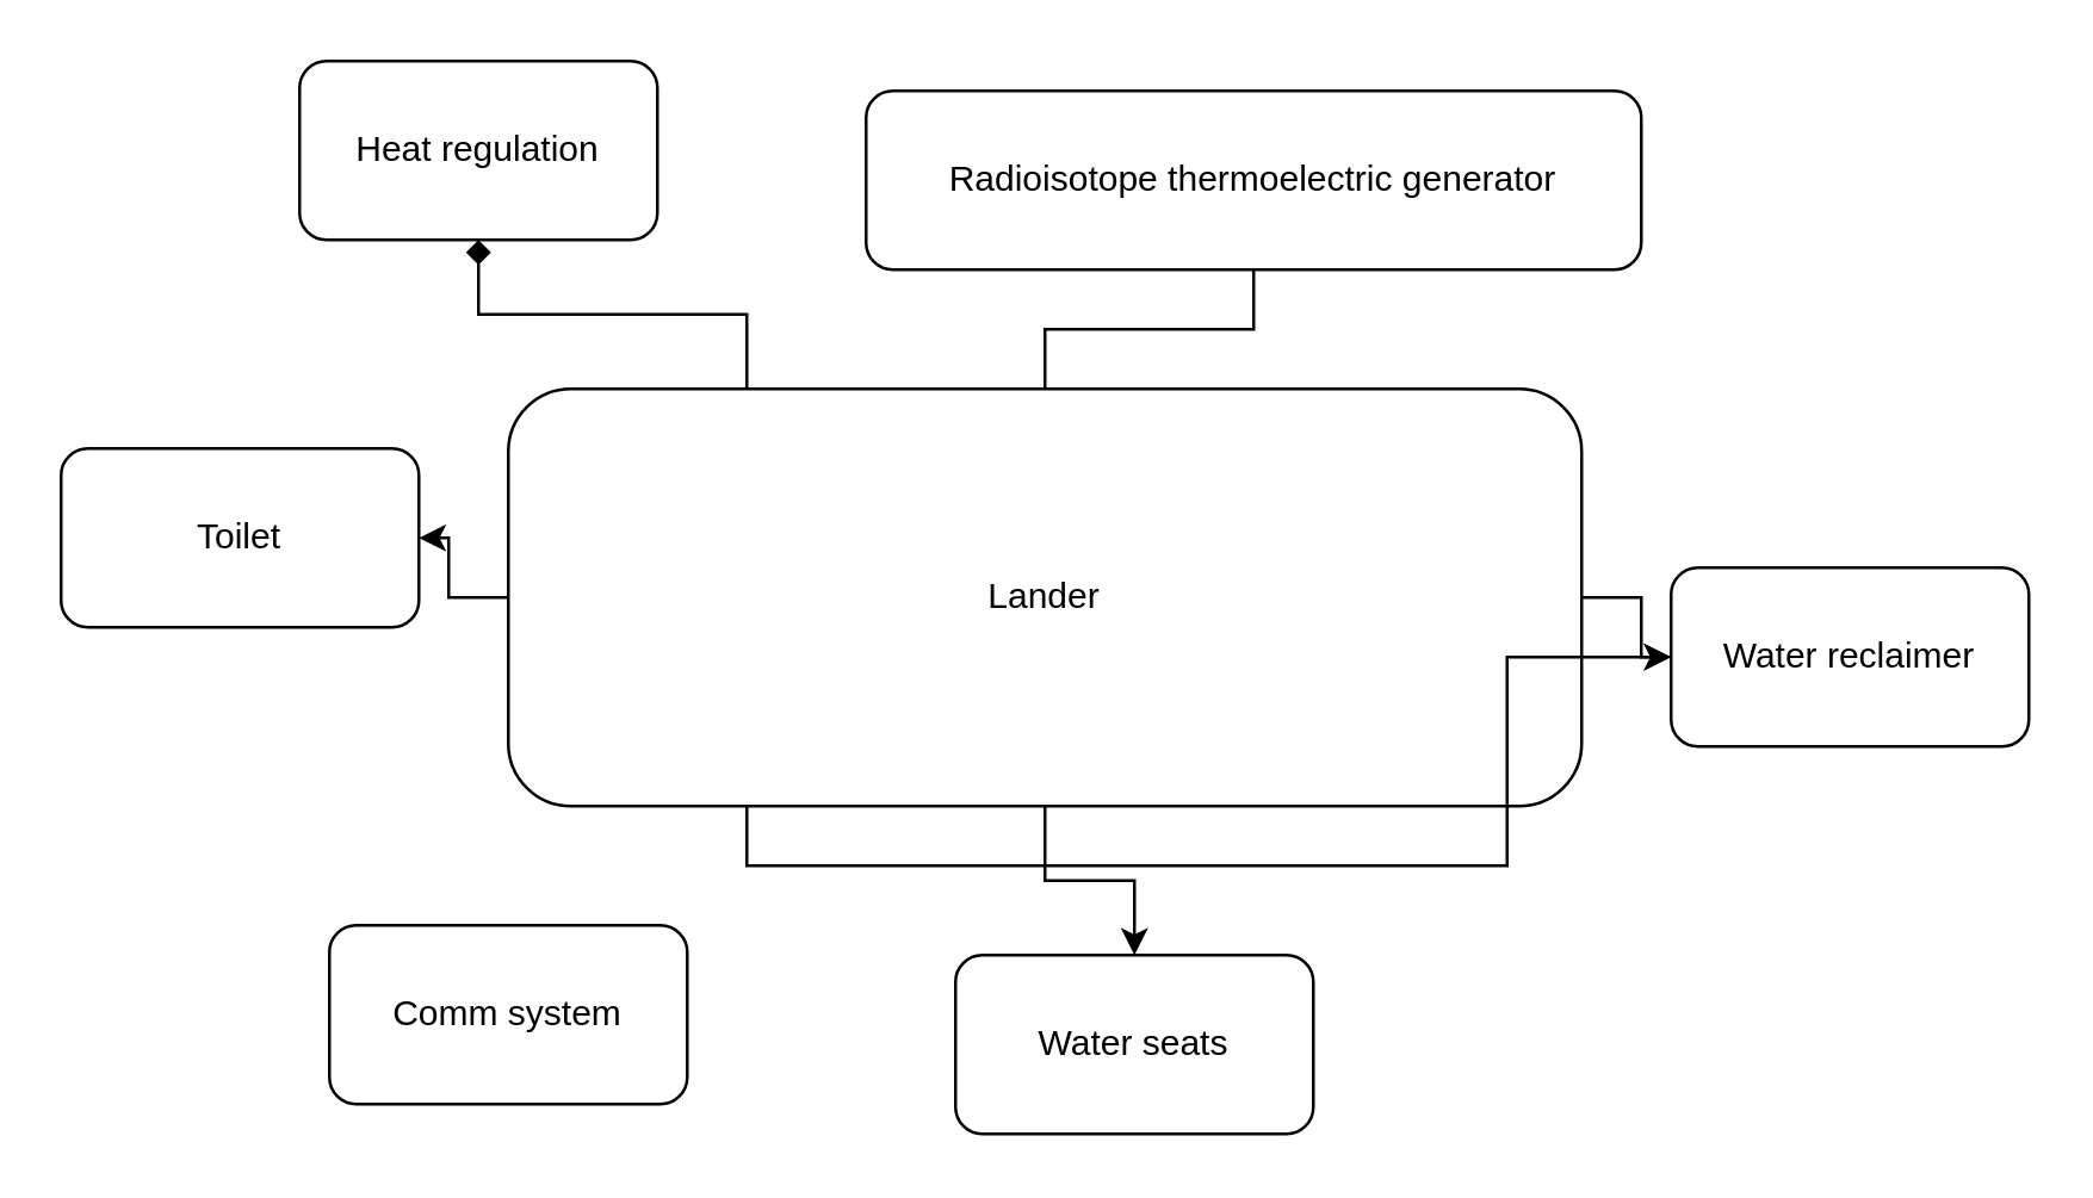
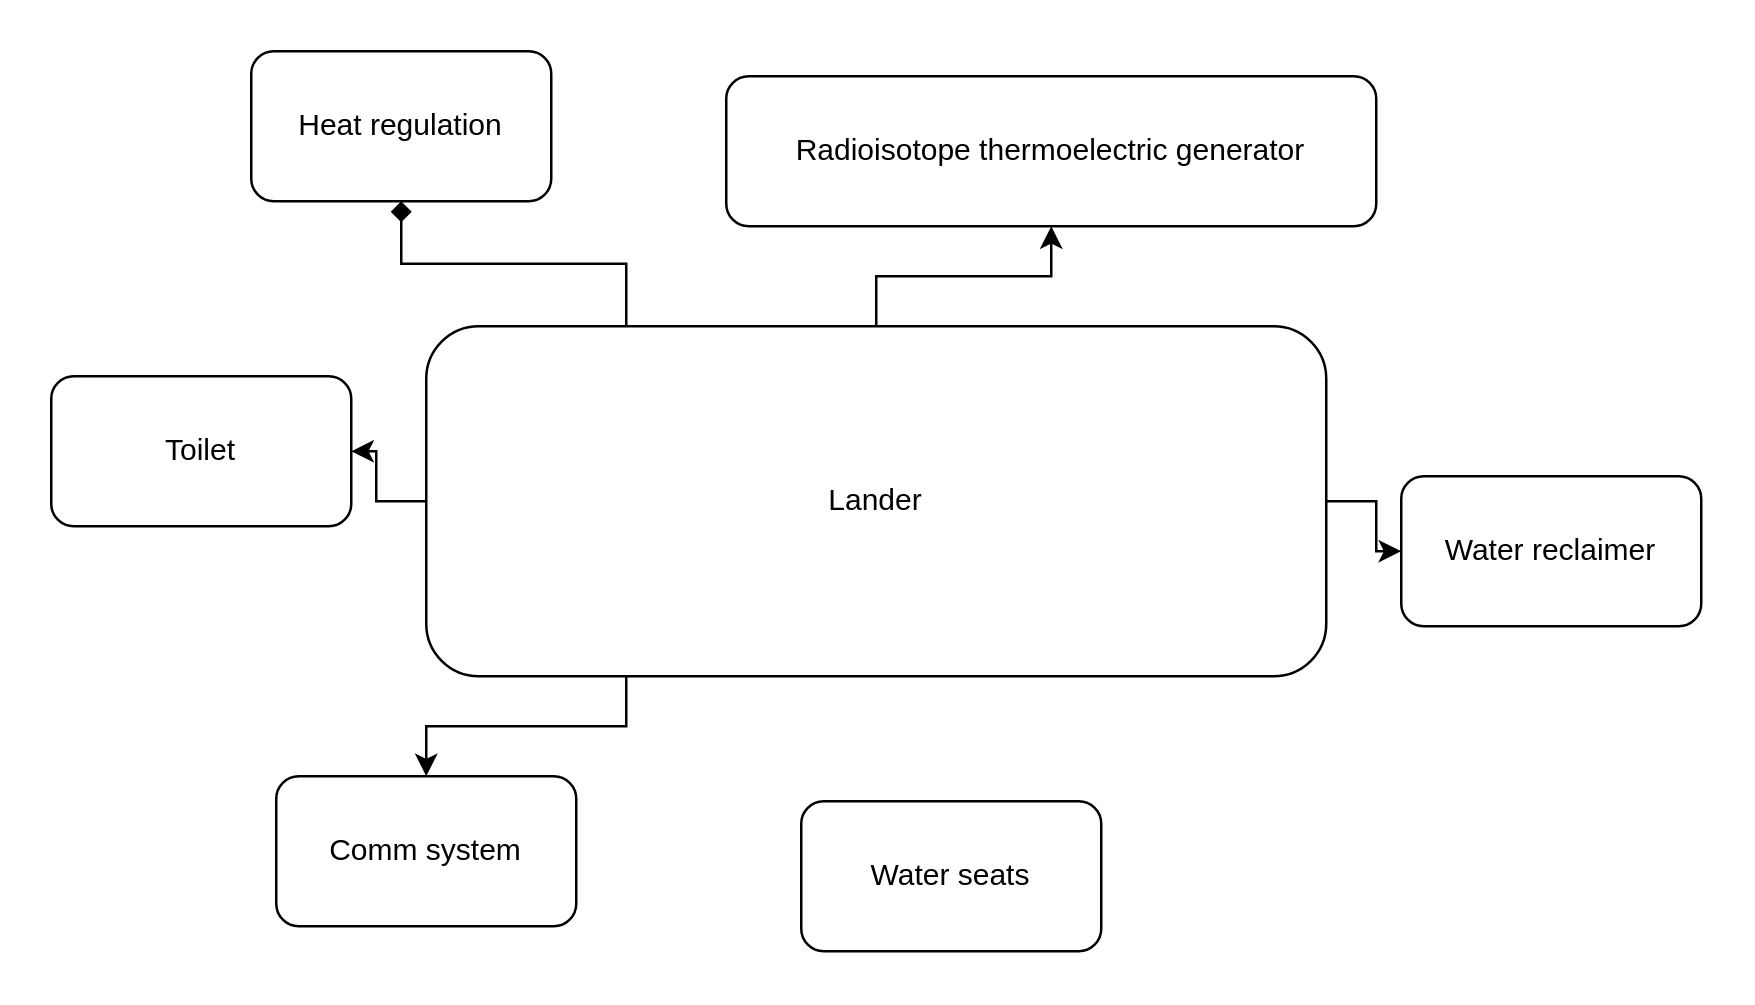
- <mxCell id="5" style="edgeStyle=orthogonalEdgeStyle;rounded=0;orthogonalLoop=1;jettySize=auto;html=1;exitX=0.5;exitY=0;exitDx=0;exitDy=0;endArrow=none;" edge="1" parent="1" source="9" target="10"><mxGeometry relative="1" as="geometry"><mxPoint x="350" y="60" as="targetPoint" /></mxGeometry></mxCell>
+ <mxCell id="5" style="edgeStyle=orthogonalEdgeStyle;rounded=0;orthogonalLoop=1;jettySize=auto;html=1;exitX=0.5;exitY=0;exitDx=0;exitDy=0;" edge="1" parent="1" source="9" target="10"><mxGeometry relative="1" as="geometry"><mxPoint x="350" y="60" as="targetPoint" /></mxGeometry></mxCell>
- <mxCell id="7" style="edgeStyle=orthogonalEdgeStyle;rounded=0;orthogonalLoop=1;jettySize=auto;html=1;exitX=0;exitY=1;exitDx=0;exitDy=0;" edge="1" parent="1" source="9" target="11"><mxGeometry relative="1" as="geometry"><mxPoint x="170" y="340" as="targetPoint" /></mxGeometry></mxCell>
+ <mxCell id="7" style="edgeStyle=orthogonalEdgeStyle;rounded=0;orthogonalLoop=1;jettySize=auto;html=1;exitX=0;exitY=1;exitDx=0;exitDy=0;" edge="1" parent="1" source="9" target="14"><mxGeometry relative="1" as="geometry"><mxPoint x="170" y="340" as="targetPoint" /></mxGeometry></mxCell>
- <mxCell id="6" style="edgeStyle=orthogonalEdgeStyle;rounded=0;orthogonalLoop=1;jettySize=auto;html=1;exitX=0.5;exitY=1;exitDx=0;exitDy=0;" edge="1" parent="1" source="9" target="13"><mxGeometry relative="1" as="geometry"><mxPoint x="380" y="350" as="targetPoint" /></mxGeometry></mxCell>
